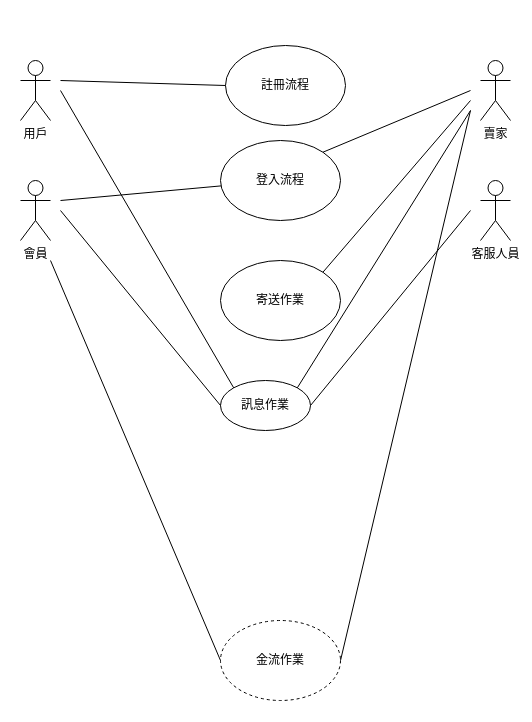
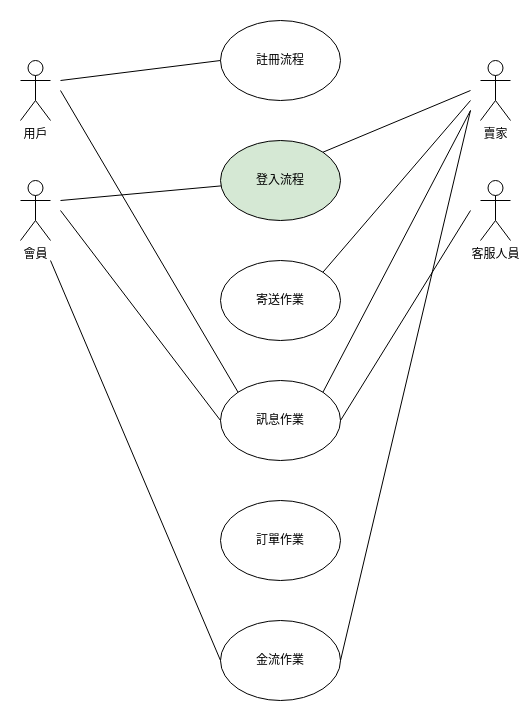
- <mxCell id="6" value="註冊流程" style="ellipse;whiteSpace=wrap;html=1;" vertex="1" parent="1"><mxGeometry x="225" y="45" width="120" height="80" as="geometry" /></mxCell>
+ <mxCell id="6" value="註冊流程" style="ellipse;whiteSpace=wrap;html=1;" vertex="1" parent="1"><mxGeometry x="220" width="120" height="80" as="geometry" y="20" /></mxCell>
- <mxCell id="7" value="登入流程" style="ellipse;whiteSpace=wrap;html=1;" vertex="1" parent="1"><mxGeometry x="220" y="140" width="120" height="80" as="geometry" /></mxCell>
+ <mxCell id="7" value="登入流程" style="ellipse;whiteSpace=wrap;html=1;fillColor=#d5e8d4;" vertex="1" parent="1"><mxGeometry x="220" y="140" width="120" height="80" as="geometry" /></mxCell>
- <mxCell id="9" value="訊息作業" style="ellipse;whiteSpace=wrap;html=1;" vertex="1" parent="1"><mxGeometry x="220" y="380" width="90" height="50" as="geometry" /></mxCell>
+ <mxCell id="9" value="訊息作業" style="ellipse;whiteSpace=wrap;html=1;" vertex="1" parent="1"><mxGeometry x="220" y="380" width="120" height="80" as="geometry" /></mxCell>
+ <mxCell id="10" value="訂單作業" style="ellipse;whiteSpace=wrap;html=1;" vertex="1" parent="1"><mxGeometry x="220" y="500" width="120" height="80" as="geometry" /></mxCell>
- <mxCell id="11" value="金流作業" style="ellipse;whiteSpace=wrap;html=1;dashed=1;" vertex="1" parent="1"><mxGeometry x="220" y="620" width="120" height="80" as="geometry" /></mxCell>
+ <mxCell id="11" value="金流作業" style="ellipse;whiteSpace=wrap;html=1;" vertex="1" parent="1"><mxGeometry x="220" y="620" width="120" height="80" as="geometry" /></mxCell>
